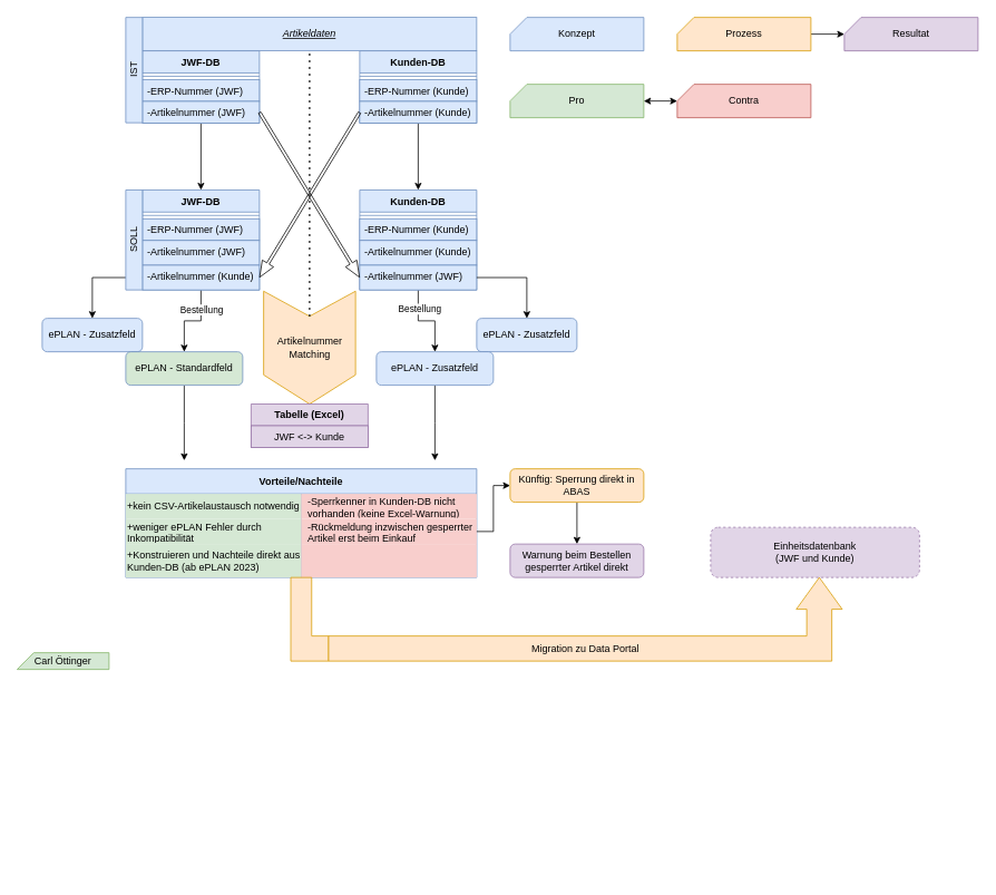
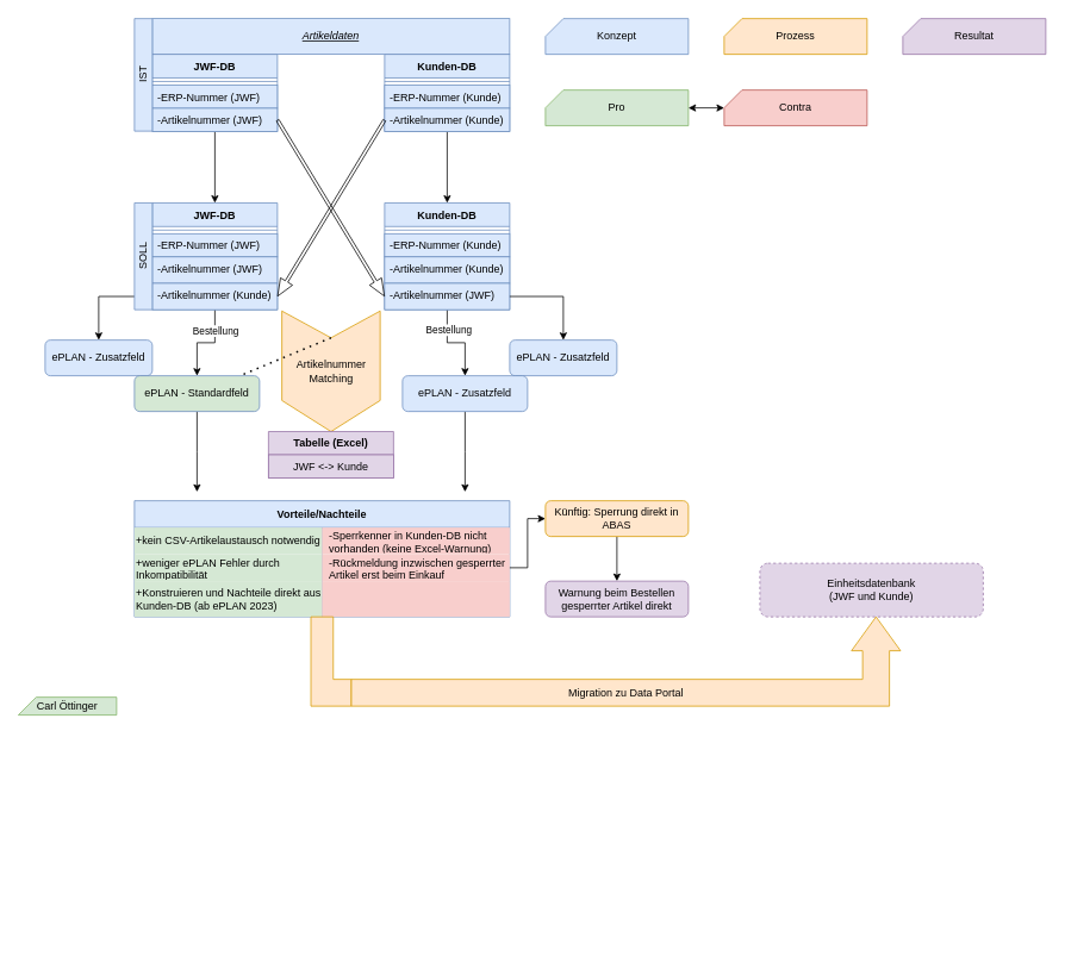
- <mxCell id="37" value="" style="edgeStyle=orthogonalEdgeStyle;rounded=0;orthogonalLoop=1;jettySize=auto;html=1;" edge="1" parent="1" source="38" target="65"><mxGeometry relative="1" as="geometry" /></mxCell>
- <mxCell id="61" value="" style="endArrow=none;dashed=1;html=1;dashPattern=1 3;strokeWidth=2;rounded=0;entryX=0.5;entryY=1;entryDx=0;entryDy=0;exitX=0;exitY=0.5;exitDx=30;exitDy=0;exitPerimeter=0;" parent="1" source="33" target="32" edge="1"><mxGeometry width="50" height="50" relative="1" as="geometry"><mxPoint x="490" y="320" as="sourcePoint" /><mxPoint x="540" y="270" as="targetPoint" /></mxGeometry></mxCell>
+ <mxCell id="61" value="" style="endArrow=none;dashed=1;html=1;dashPattern=1 3;strokeWidth=2;rounded=0;exitX=0;exitY=0.5;exitDx=30;exitDy=0;exitPerimeter=0;" parent="1" source="33" target="58" edge="1"><mxGeometry width="50" height="50" relative="1" as="geometry"><mxPoint x="490" y="320" as="sourcePoint" /><mxPoint x="540" y="270" as="targetPoint" /></mxGeometry></mxCell>
